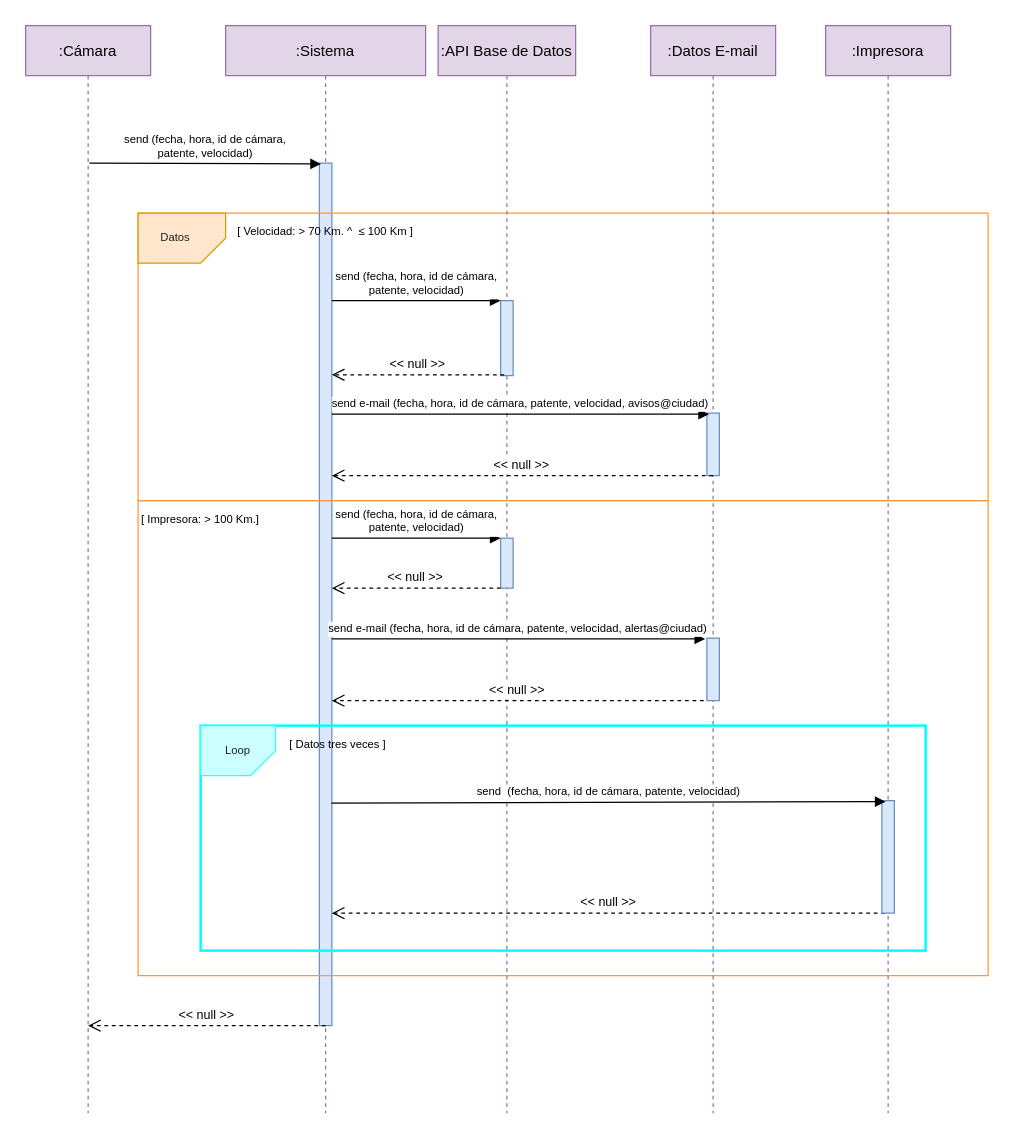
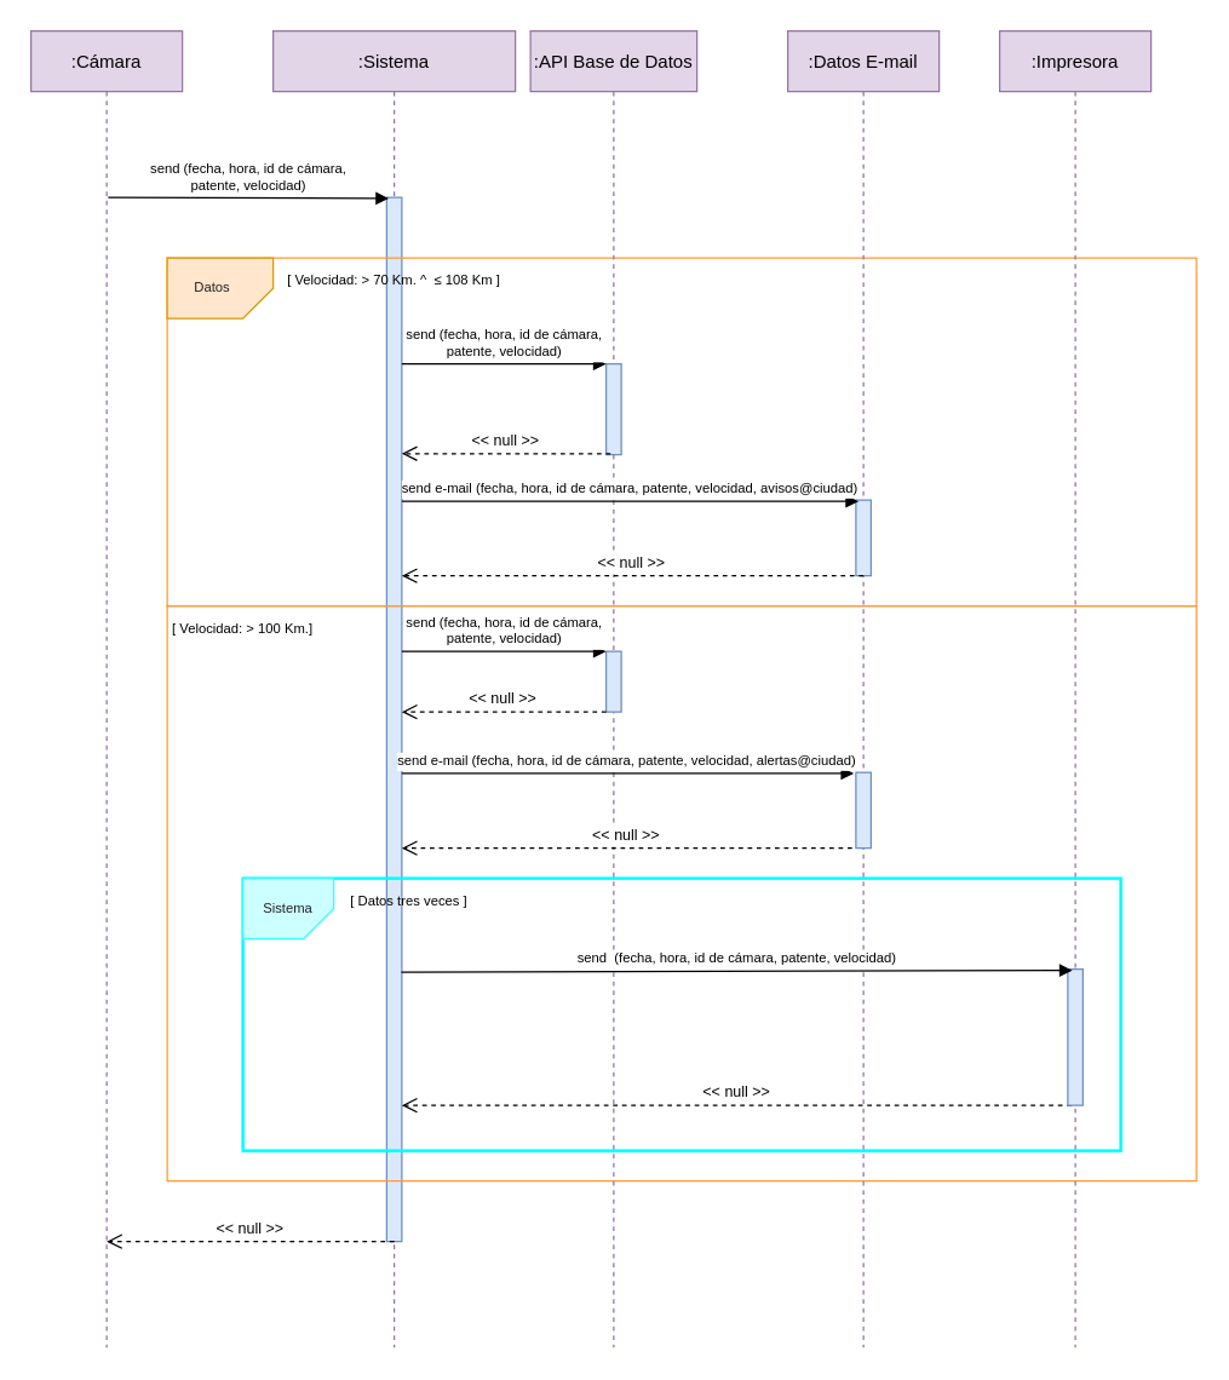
- <mxCell id="4" value="[ Velocidad: &amp;gt; 70 Km. ^&amp;nbsp; ≤ 100 Km ]" style="text;html=1;strokeColor=none;fillColor=none;align=center;verticalAlign=middle;whiteSpace=wrap;rounded=0;fontSize=9;" vertex="1" parent="2"><mxGeometry y="150" width="160" height="30" as="geometry" /></mxCell>
+ <mxCell id="4" value="[ Velocidad: &amp;gt; 70 Km. ^&amp;nbsp; ≤ 108 Km ]" style="text;html=1;strokeColor=none;fillColor=none;align=center;verticalAlign=middle;whiteSpace=wrap;rounded=0;fontSize=9;" vertex="1" parent="2"><mxGeometry y="150" width="160" height="30" as="geometry" /></mxCell>
- <mxCell id="30" value="[ Impresora: &amp;gt; 100 Km.]" style="text;html=1;strokeColor=none;fillColor=none;align=center;verticalAlign=middle;whiteSpace=wrap;rounded=0;fontSize=9;" vertex="1" parent="1"><mxGeometry x="110" y="400" width="100" height="30" as="geometry" /></mxCell>
+ <mxCell id="30" value="[ Velocidad: &amp;gt; 100 Km.]" style="text;html=1;strokeColor=none;fillColor=none;align=center;verticalAlign=middle;whiteSpace=wrap;rounded=0;fontSize=9;" vertex="1" parent="1"><mxGeometry x="110" y="400" width="100" height="30" as="geometry" /></mxCell>
- <mxCell id="33" value="Loop" style="text;html=1;strokeColor=none;fillColor=none;align=center;verticalAlign=middle;whiteSpace=wrap;rounded=0;labelBackgroundColor=none;fontSize=9;fontColor=#202124;" vertex="1" parent="1"><mxGeometry x="160" y="585" width="60" height="30" as="geometry" /></mxCell>
+ <mxCell id="33" value="Sistema" style="text;html=1;strokeColor=none;fillColor=none;align=center;verticalAlign=middle;whiteSpace=wrap;rounded=0;labelBackgroundColor=none;fontSize=9;fontColor=#202124;" vertex="1" parent="1"><mxGeometry x="160" y="585" width="60" height="30" as="geometry" /></mxCell>
